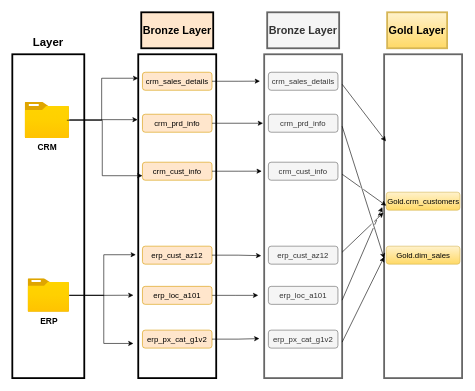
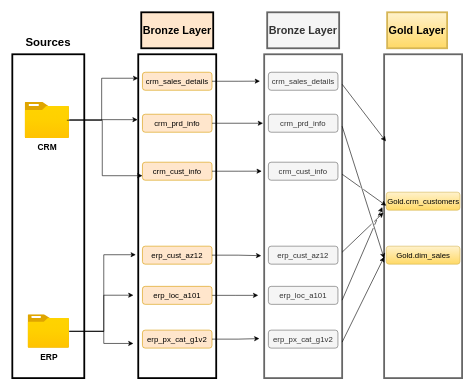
- <mxCell id="2" value="&lt;font style=&quot;font-size: 19px;&quot;&gt;&lt;b style=&quot;&quot;&gt;Layer&lt;/b&gt;&lt;/font&gt;" style="rounded=0;whiteSpace=wrap;html=1;fillColor=none;strokeColor=none;" parent="1" vertex="1"><mxGeometry x="20" y="40" width="120" height="60" as="geometry" /></mxCell>
+ <mxCell id="2" value="&lt;font style=&quot;font-size: 19px;&quot;&gt;&lt;b style=&quot;&quot;&gt;Sources&lt;/b&gt;&lt;/font&gt;" style="rounded=0;whiteSpace=wrap;html=1;fillColor=none;strokeColor=none;" parent="1" vertex="1"><mxGeometry x="20" y="40" width="120" height="60" as="geometry" /></mxCell>
- <mxCell id="5" value="&lt;font style=&quot;font-size: 14px;&quot;&gt;&lt;b style=&quot;&quot;&gt;ERP&lt;/b&gt;&lt;/font&gt;" style="image;aspect=fixed;html=1;points=[];align=center;fontSize=12;image=img/lib/azure2/general/Folder_Blank.svg;" parent="1" vertex="1"><mxGeometry x="46" y="464" width="69" height="56.0" as="geometry" /></mxCell>
+ <mxCell id="5" value="&lt;font style=&quot;font-size: 14px;&quot;&gt;&lt;b style=&quot;&quot;&gt;ERP&lt;/b&gt;&lt;/font&gt;" style="image;aspect=fixed;html=1;points=[];align=center;fontSize=12;image=img/lib/azure2/general/Folder_Blank.svg;" parent="1" vertex="1"><mxGeometry x="46" y="524" width="69" height="56.0" as="geometry" /></mxCell>
